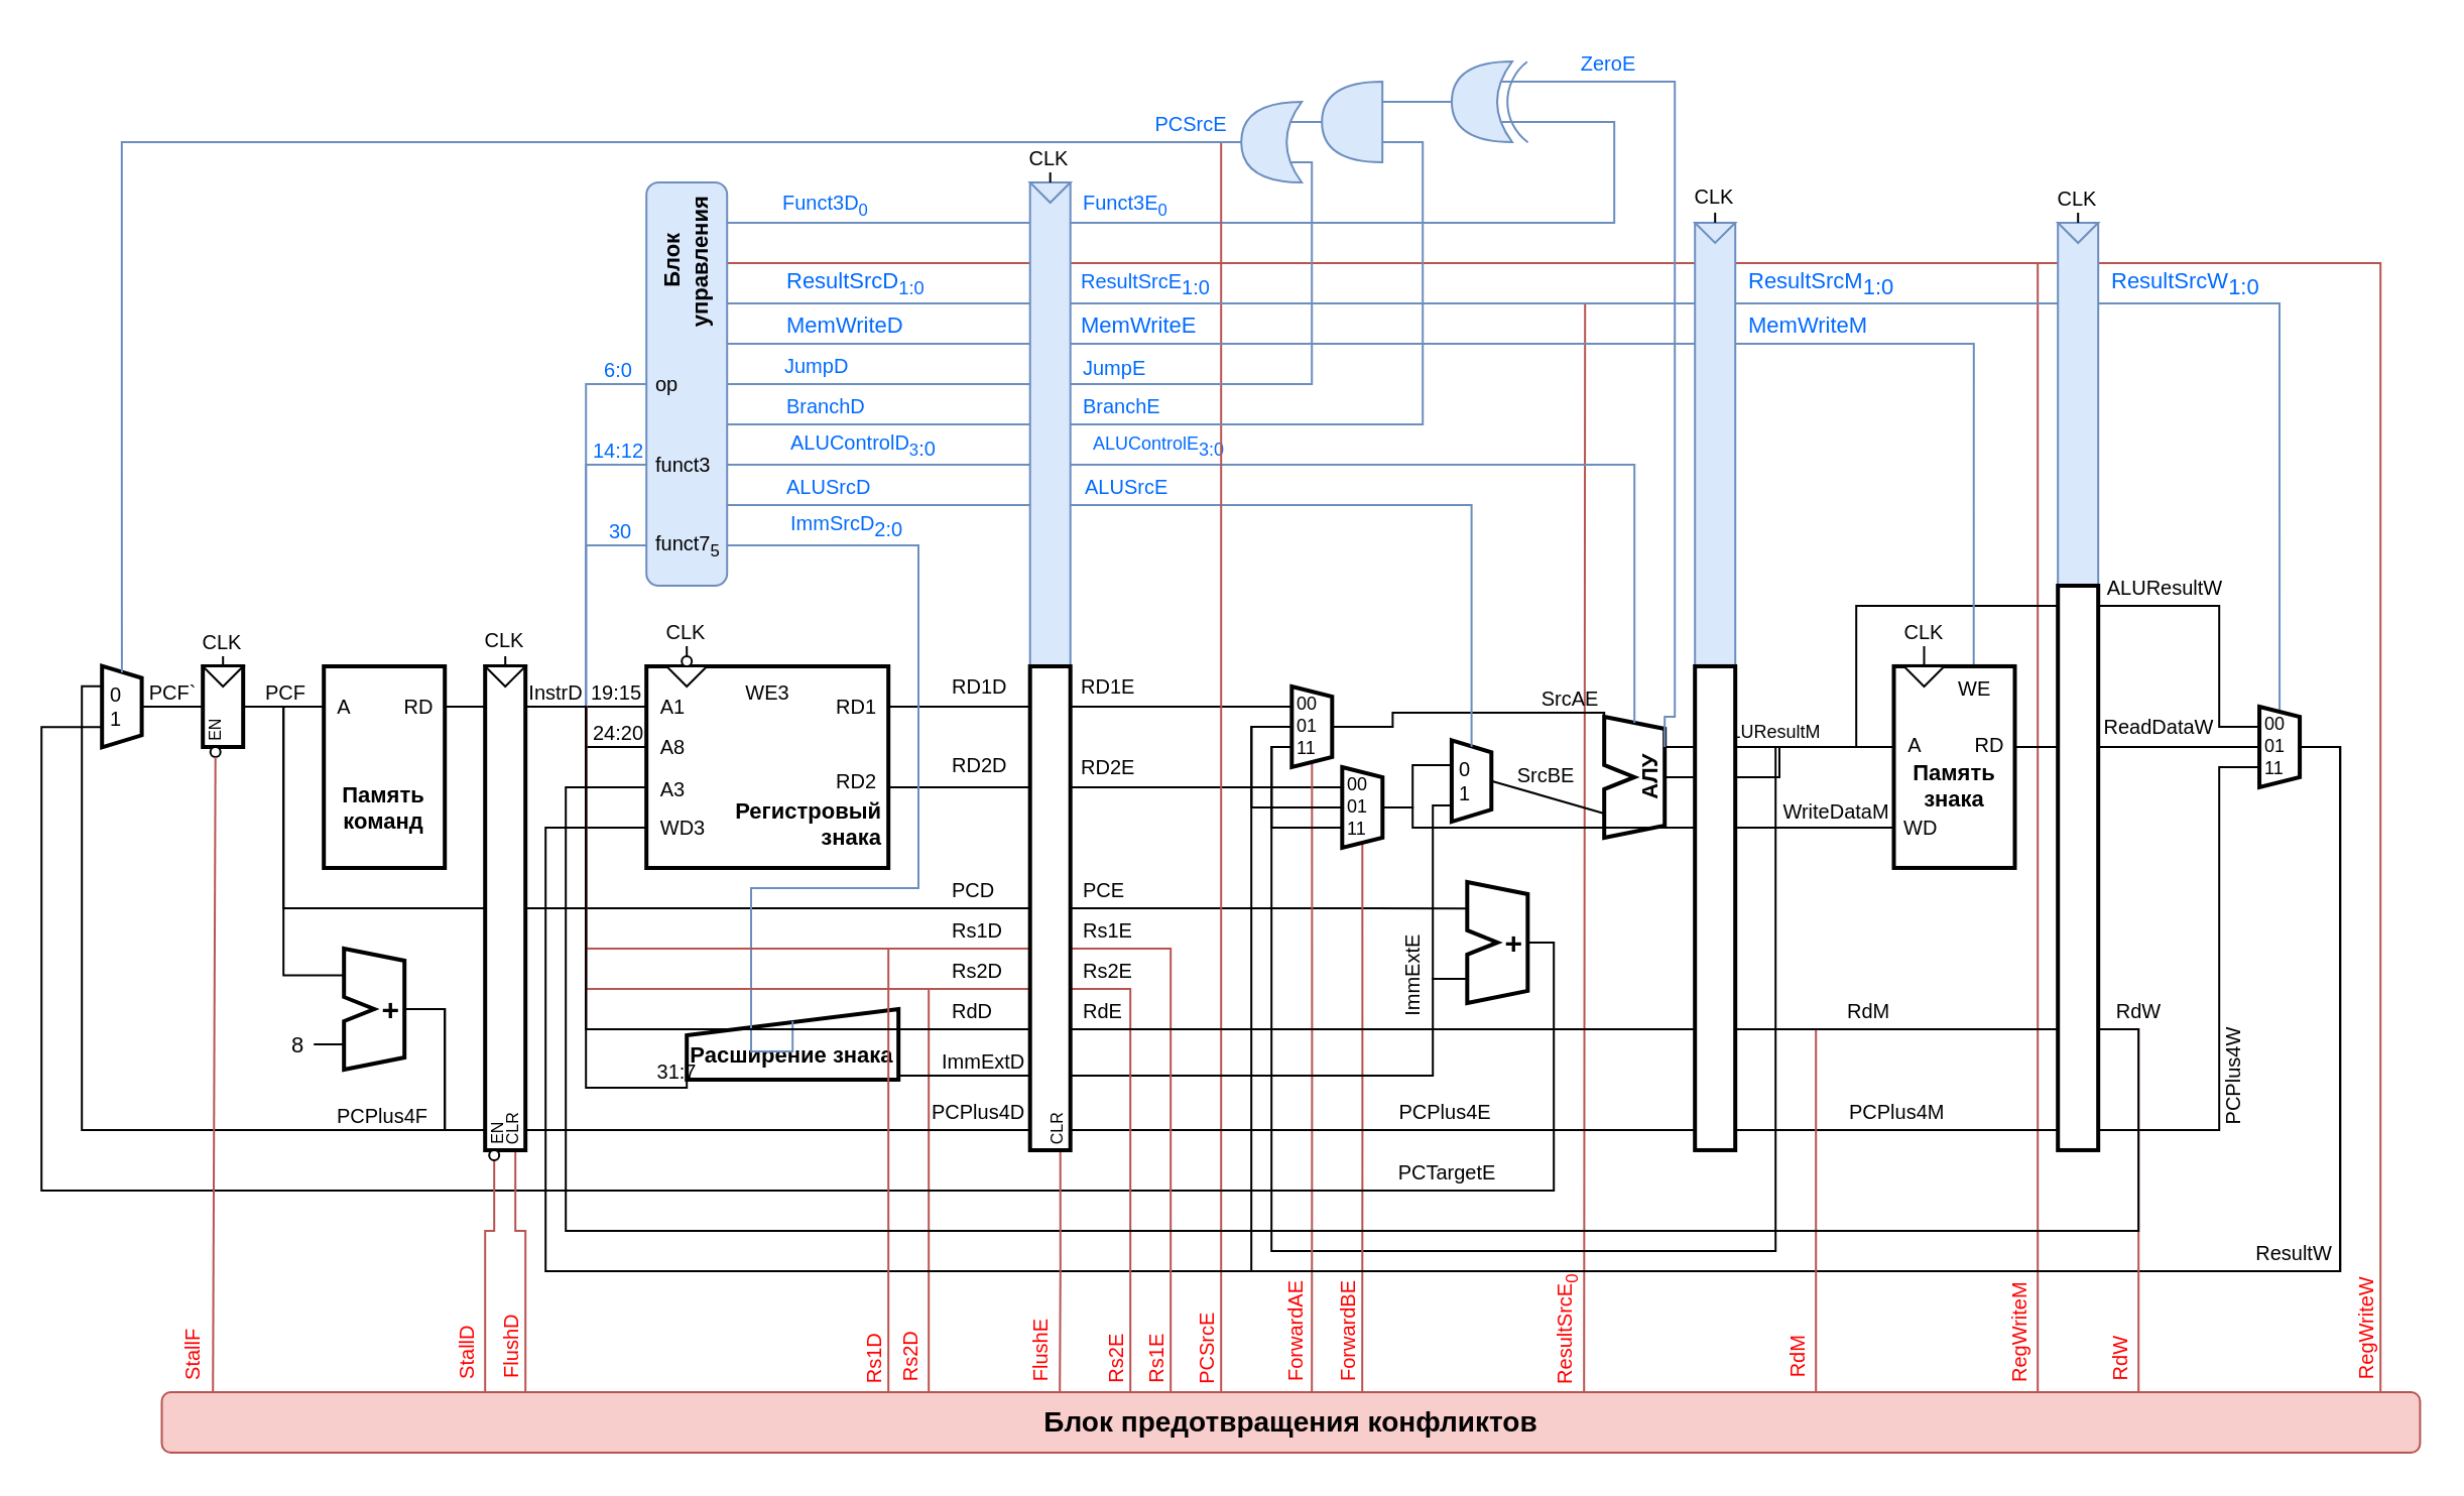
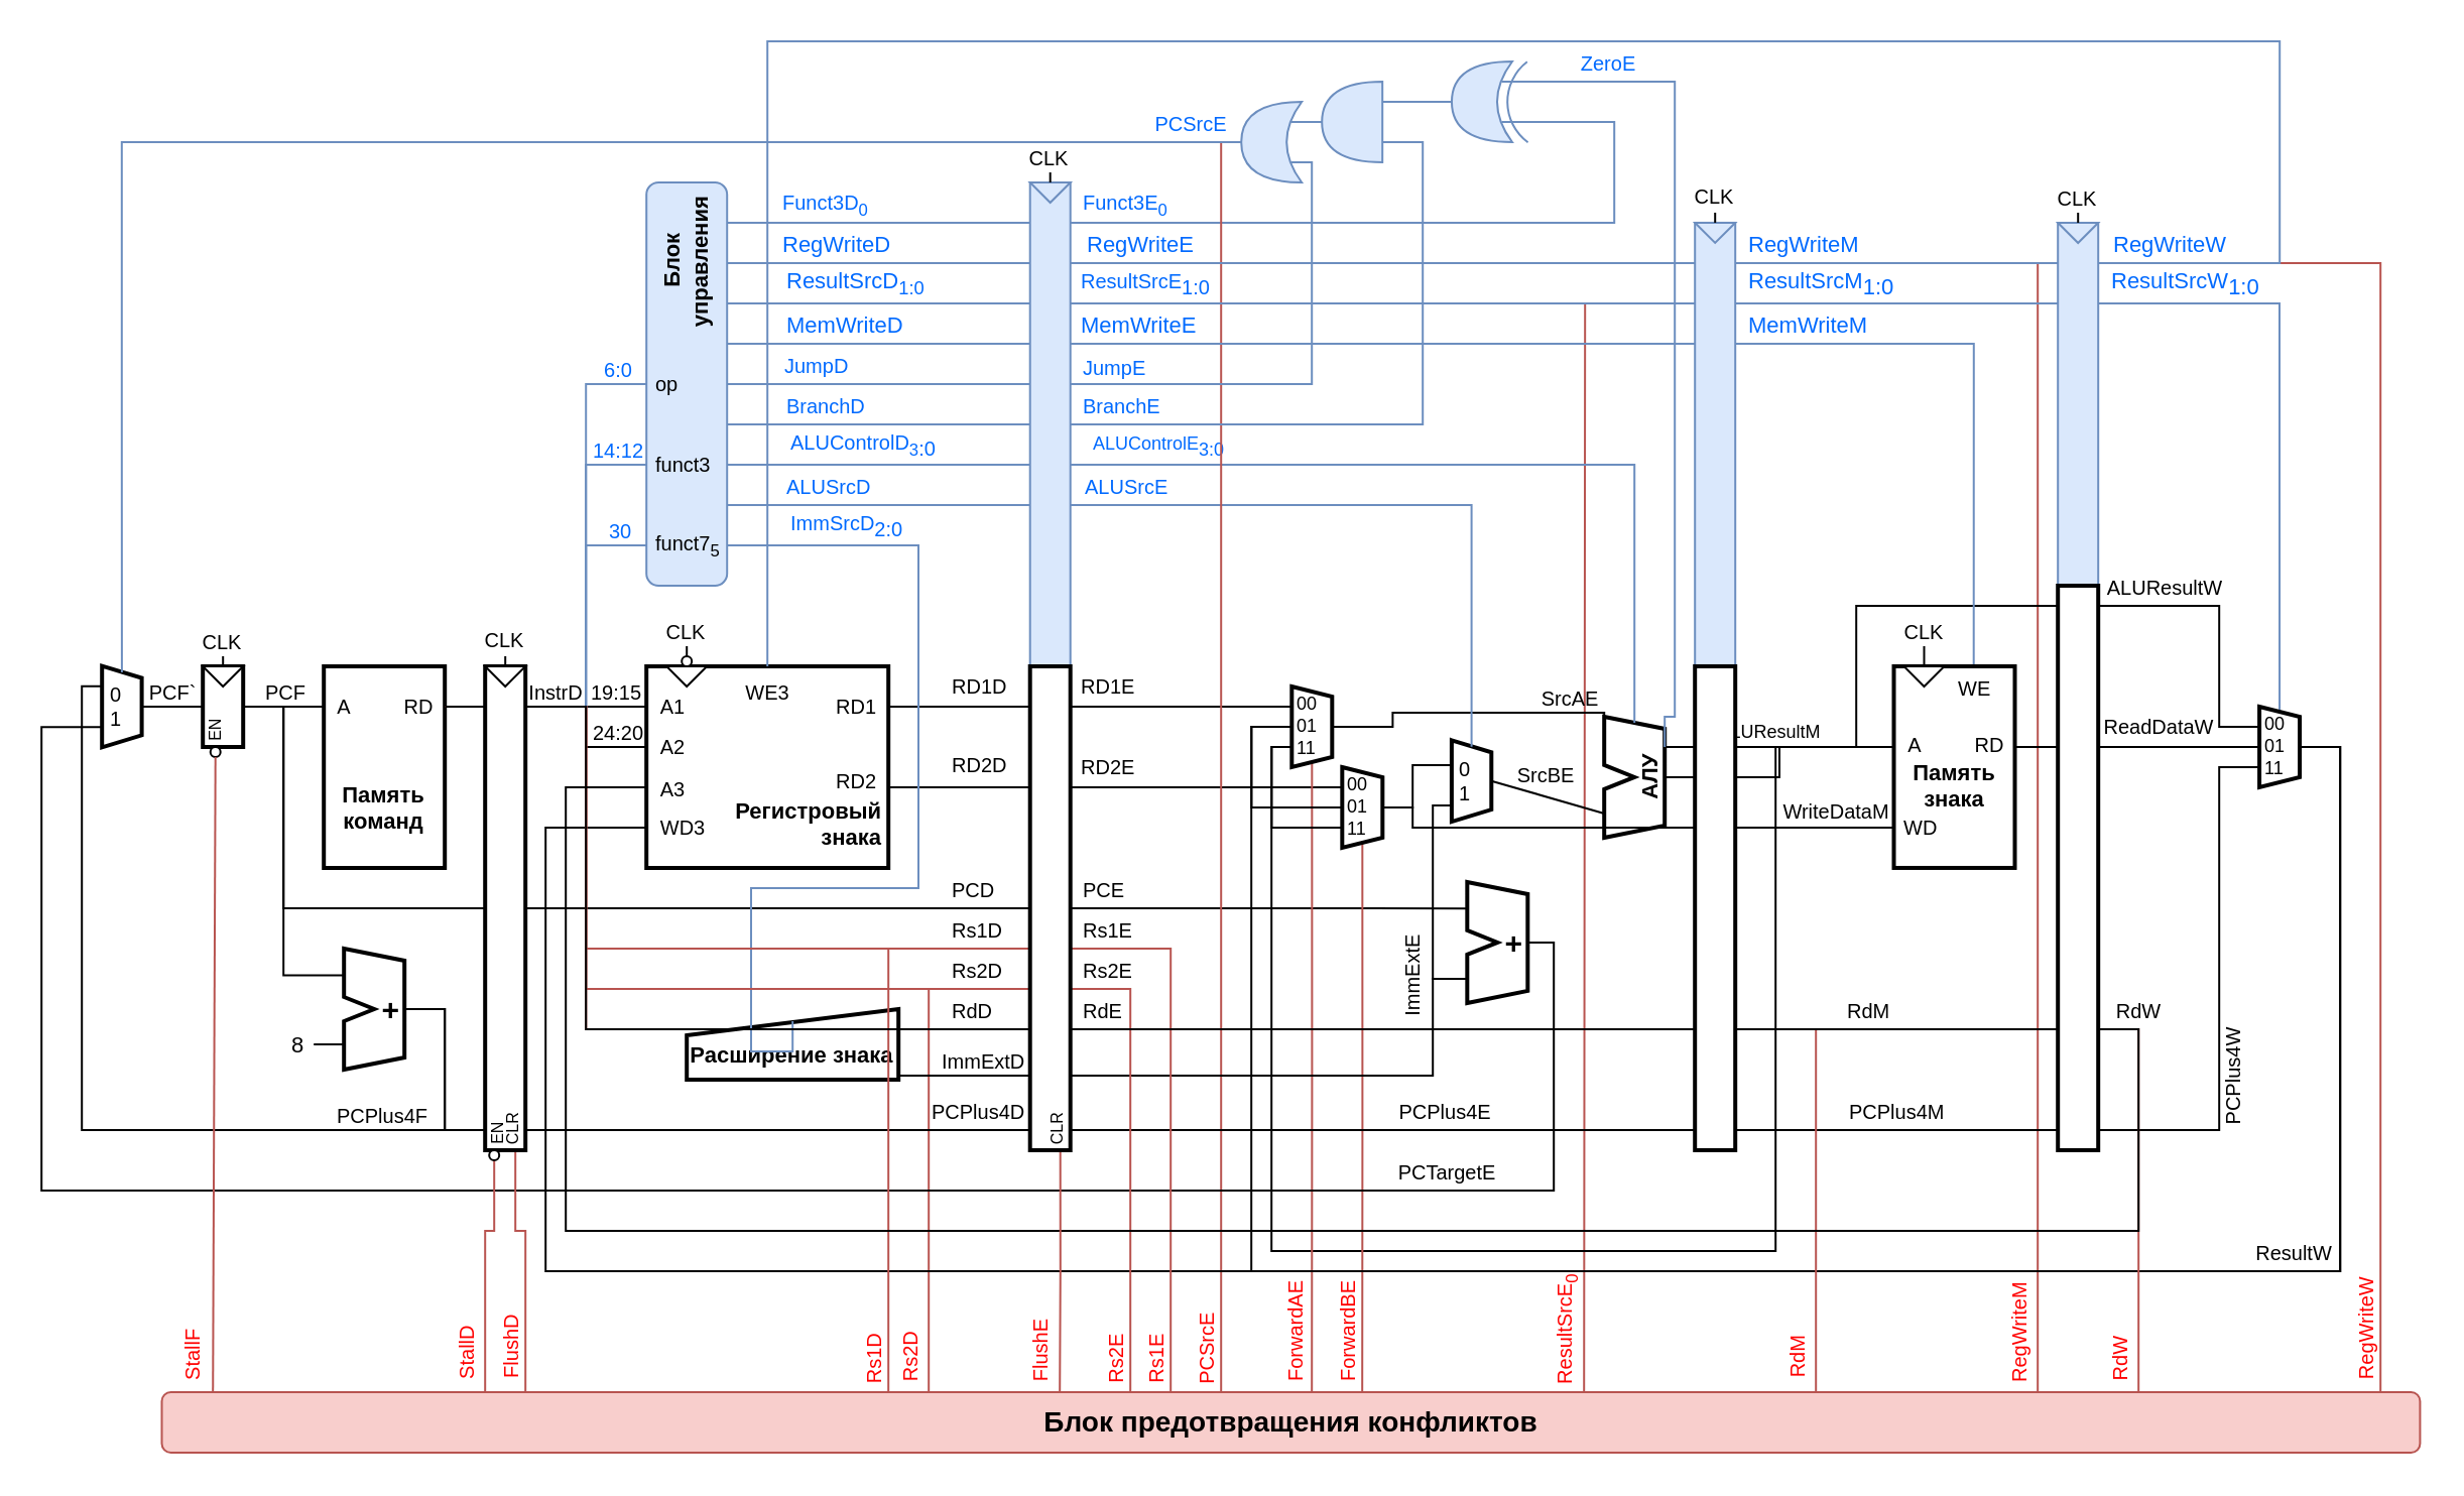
+ <mxCell id="132" style="edgeStyle=orthogonalEdgeStyle;rounded=0;orthogonalLoop=1;jettySize=auto;html=1;exitX=1;exitY=0.2;exitDx=0;exitDy=0;exitPerimeter=0;entryX=0.5;entryY=0;entryDx=0;entryDy=0;entryPerimeter=0;fillColor=#dae8fc;strokeColor=#6c8ebf;endArrow=none;endFill=0;" parent="1" source="12" target="58" edge="1"><mxGeometry relative="1" as="geometry"><mxPoint x="375.1" y="315" as="targetPoint" /><Array as="points"><mxPoint x="1130.1" y="130" /><mxPoint x="1130.1" y="20" /><mxPoint x="380.1" y="20" /></Array></mxGeometry></mxCell>
+ <mxCell id="133" value="RegWriteD" style="edgeLabel;html=1;align=left;verticalAlign=middle;resizable=0;points=[];fontColor=#006AFF;labelBackgroundColor=none;" parent="132" vertex="1" connectable="0"><mxGeometry x="-0.903" y="3" relative="1" as="geometry"><mxPoint x="-68" y="-7" as="offset" /></mxGeometry></mxCell>
+ <mxCell id="134" value="&lt;span style=&quot;color: rgb(0, 106, 255); font-size: 11px;&quot;&gt;RegWriteE&lt;/span&gt;" style="edgeLabel;html=1;align=left;verticalAlign=middle;resizable=0;points=[];fontFamily=Helvetica;fontSize=10;fontColor=default;labelBackgroundColor=none;fillColor=none;gradientColor=none;" parent="132" vertex="1" connectable="0"><mxGeometry x="-0.794" y="-4" relative="1" as="geometry"><mxPoint x="-23" y="-14" as="offset" /></mxGeometry></mxCell>
+ <mxCell id="135" value="&lt;span style=&quot;color: rgb(0, 106, 255); font-size: 11px;&quot;&gt;RegWriteM&lt;/span&gt;" style="edgeLabel;html=1;align=left;verticalAlign=middle;resizable=0;points=[];fontFamily=Helvetica;fontSize=10;fontColor=default;labelBackgroundColor=none;fillColor=none;gradientColor=none;" parent="132" vertex="1" connectable="0"><mxGeometry x="-0.428" y="1" relative="1" as="geometry"><mxPoint x="-50" y="-9" as="offset" /></mxGeometry></mxCell>
+ <mxCell id="136" value="&lt;span style=&quot;color: rgb(0, 106, 255); font-size: 11px;&quot;&gt;RegWriteW&lt;/span&gt;" style="edgeLabel;html=1;align=left;verticalAlign=middle;resizable=0;points=[];fontFamily=Helvetica;fontSize=10;fontColor=default;labelBackgroundColor=none;fillColor=none;gradientColor=none;" parent="132" vertex="1" connectable="0"><mxGeometry x="-0.237" y="1" relative="1" as="geometry"><mxPoint x="-54" y="-9" as="offset" /></mxGeometry></mxCell>
- <mxCell id="61" value="A8" style="text;html=1;align=center;verticalAlign=middle;whiteSpace=wrap;rounded=0;points=[];fontSize=10;container=0;" parent="57" vertex="1"><mxGeometry x="6" y="37" width="15" height="15" as="geometry" /></mxCell>
+ <mxCell id="61" value="A2" style="text;html=1;align=center;verticalAlign=middle;whiteSpace=wrap;rounded=0;points=[];fontSize=10;container=0;" parent="57" vertex="1"><mxGeometry x="6" y="37" width="15" height="15" as="geometry" /></mxCell>
- <mxCell id="171" style="edgeStyle=orthogonalEdgeStyle;rounded=0;orthogonalLoop=1;jettySize=auto;html=1;exitX=0;exitY=0.69;exitDx=0;exitDy=0;exitPerimeter=0;entryX=1;entryY=0.2;entryDx=0;entryDy=0;entryPerimeter=0;endArrow=none;endFill=0;" parent="1" source="35" target="50" edge="1"><mxGeometry relative="1" as="geometry"><Array as="points"><mxPoint x="290.1" y="539" /><mxPoint x="290.1" y="350" /></Array></mxGeometry></mxCell>
- <mxCell id="172" value="31:7" style="edgeLabel;html=1;align=center;verticalAlign=middle;resizable=0;points=[];fontFamily=Helvetica;fontSize=10;fontColor=default;labelBackgroundColor=none;fillColor=none;gradientColor=none;" parent="171" vertex="1" connectable="0"><mxGeometry x="-0.877" y="-1" relative="1" as="geometry"><mxPoint y="-8" as="offset" /></mxGeometry></mxCell>
